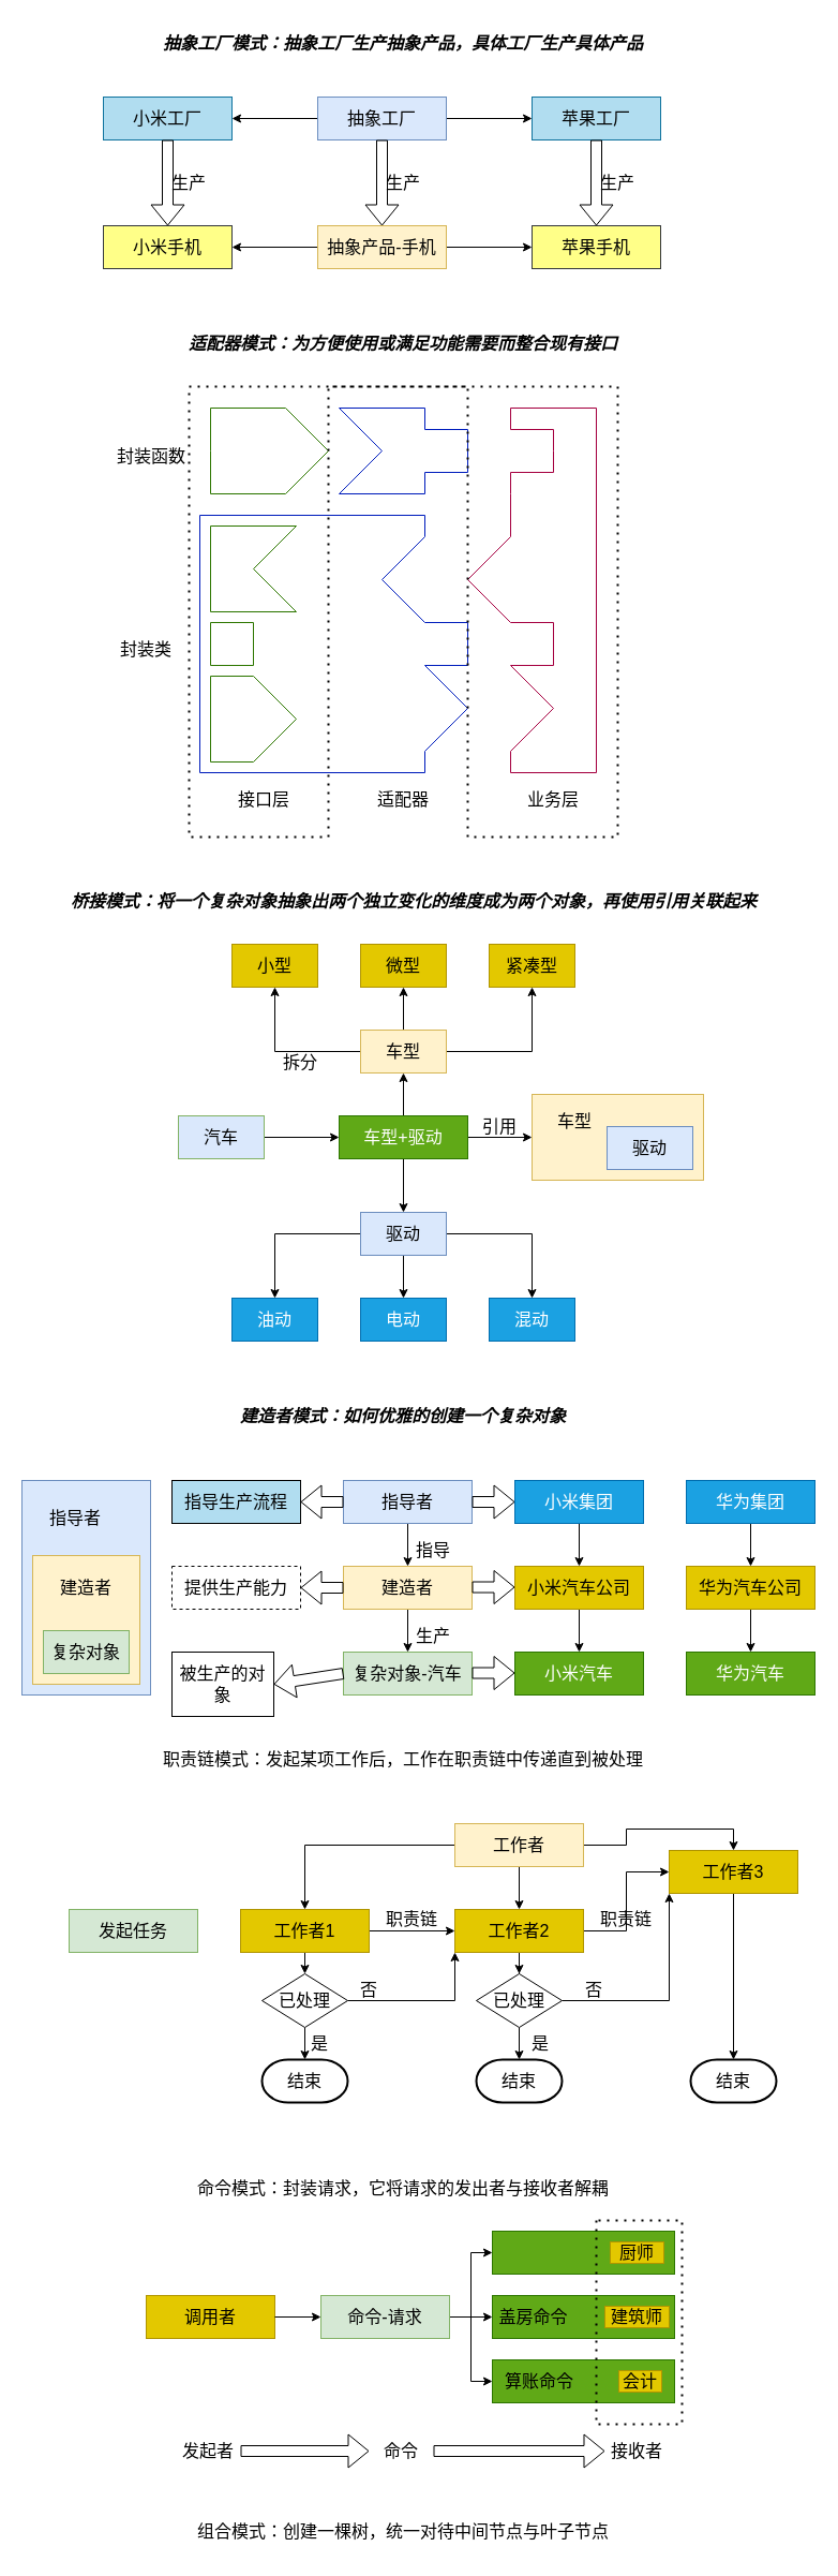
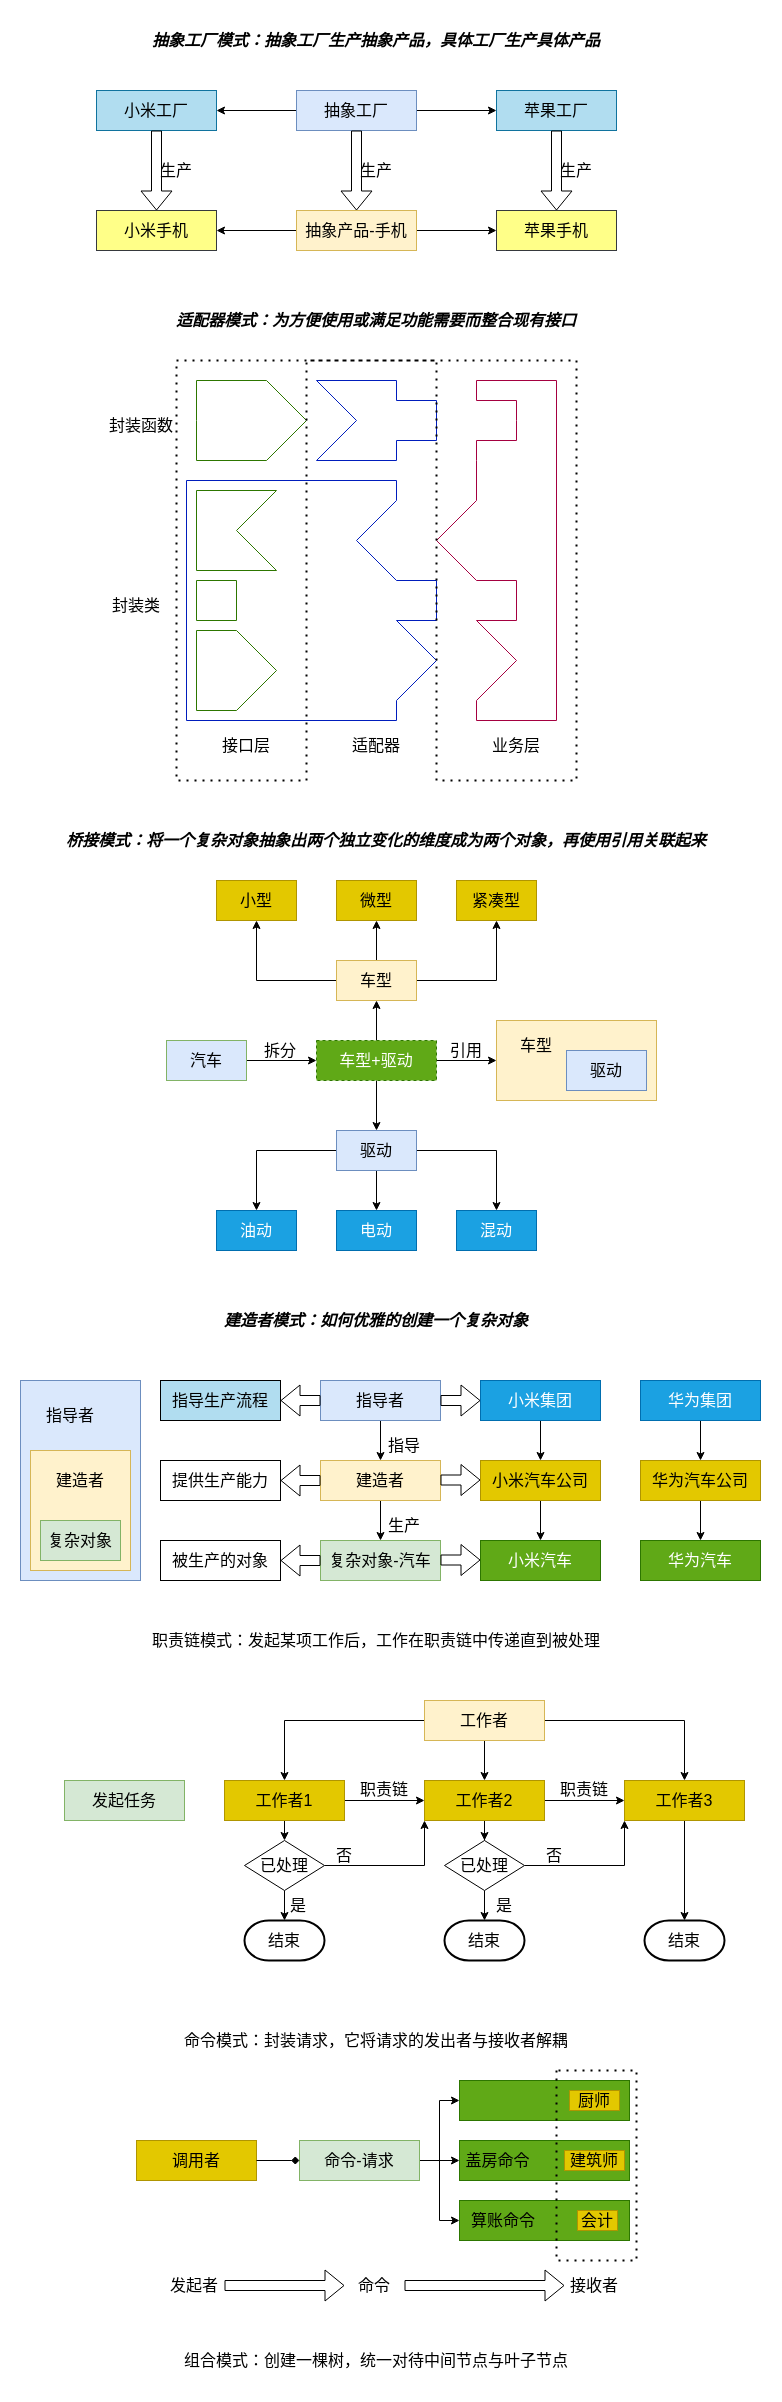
- <mxCell id="53" value="拆分" style="text;html=1;strokeColor=none;fillColor=none;align=center;verticalAlign=middle;whiteSpace=wrap;rounded=0;fontSize=16;" vertex="1" parent="1"><mxGeometry x="250" y="980" width="60" height="20" as="geometry" /></mxCell>
+ <mxCell id="53" value="拆分" style="text;html=1;strokeColor=none;fillColor=none;align=center;verticalAlign=middle;whiteSpace=wrap;rounded=0;fontSize=16;" vertex="1" parent="1"><mxGeometry x="250" y="1040" width="60" height="20" as="geometry" /></mxCell>
- <mxCell id="52" value="车型+驱动" style="rounded=0;whiteSpace=wrap;html=1;fontSize=16;fillColor=#60a917;fontColor=#ffffff;strokeColor=#2D7600;" vertex="1" parent="1"><mxGeometry x="316" y="1040" width="120" height="40" as="geometry" /></mxCell>
+ <mxCell id="52" value="车型+驱动" style="rounded=0;whiteSpace=wrap;html=1;fontSize=16;fillColor=#60a917;fontColor=#ffffff;strokeColor=#2D7600;dashed=1;" vertex="1" parent="1"><mxGeometry x="316" y="1040" width="120" height="40" as="geometry" /></mxCell>
- <mxCell id="80" value="提供生产能力" style="rounded=0;whiteSpace=wrap;html=1;fontSize=16;dashed=1;" vertex="1" parent="1"><mxGeometry x="160" y="1460" width="120" height="40" as="geometry" /></mxCell>
+ <mxCell id="80" value="提供生产能力" style="rounded=0;whiteSpace=wrap;html=1;fontSize=16;" vertex="1" parent="1"><mxGeometry x="160" y="1460" width="120" height="40" as="geometry" /></mxCell>
- <mxCell id="81" value="被生产的对象" style="rounded=0;whiteSpace=wrap;html=1;fontSize=16;" vertex="1" parent="1"><mxGeometry x="160" y="1540" width="95" height="60" as="geometry" /></mxCell>
+ <mxCell id="81" value="被生产的对象" style="rounded=0;whiteSpace=wrap;html=1;fontSize=16;" vertex="1" parent="1"><mxGeometry x="160" y="1540" width="120" height="40" as="geometry" /></mxCell>
- <mxCell id="97" value="工作者3" style="rounded=0;whiteSpace=wrap;html=1;fontSize=16;fillColor=#e3c800;fontColor=#000000;strokeColor=#B09500;" vertex="1" parent="1"><mxGeometry x="624" y="1725" width="120" height="40" as="geometry" /></mxCell>
+ <mxCell id="97" value="工作者3" style="rounded=0;whiteSpace=wrap;html=1;fontSize=16;fillColor=#e3c800;fontColor=#000000;strokeColor=#B09500;" vertex="1" parent="1"><mxGeometry x="624" y="1780" width="120" height="40" as="geometry" /></mxCell>
- <mxCell id="132" style="edgeStyle=orthogonalEdgeStyle;rounded=0;orthogonalLoop=1;jettySize=auto;html=1;exitX=1;exitY=0.5;exitDx=0;exitDy=0;entryX=0;entryY=0.5;entryDx=0;entryDy=0;fontSize=16;" edge="1" parent="1" source="121" target="126"><mxGeometry relative="1" as="geometry"><mxPoint x="253" y="2160" as="sourcePoint" /></mxGeometry></mxCell>
+ <mxCell id="132" style="edgeStyle=orthogonalEdgeStyle;rounded=0;orthogonalLoop=1;jettySize=auto;html=1;exitX=1;exitY=0.5;exitDx=0;exitDy=0;entryX=0;entryY=0.5;entryDx=0;entryDy=0;fontSize=16;endArrow=diamond;" edge="1" parent="1" source="121" target="126"><mxGeometry relative="1" as="geometry"><mxPoint x="253" y="2160" as="sourcePoint" /></mxGeometry></mxCell>
